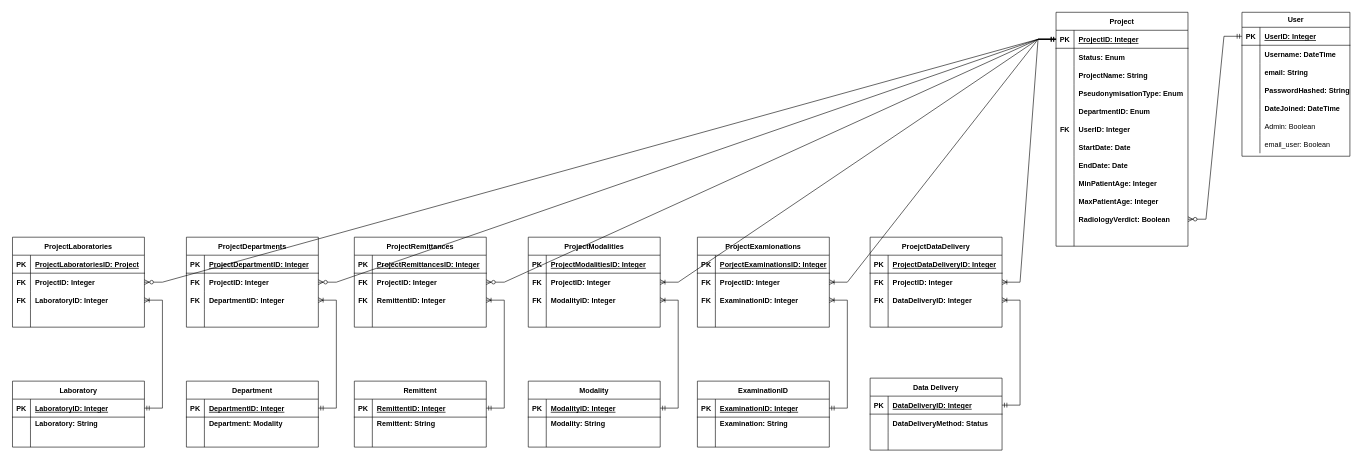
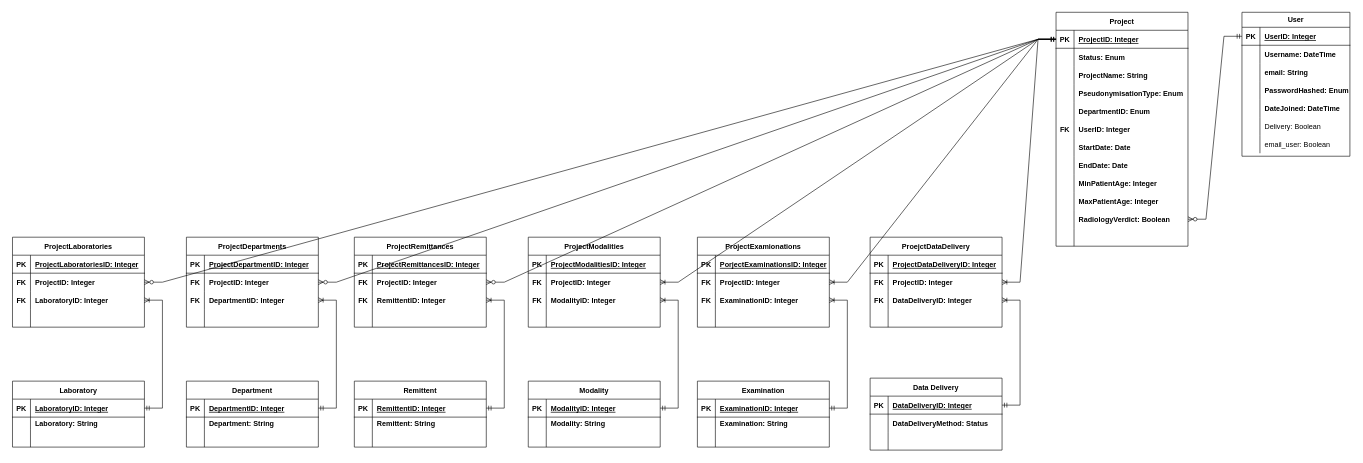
- <mxCell id="51" value="PasswordHashed: String" style="shape=partialRectangle;connectable=0;fillColor=none;top=0;left=0;bottom=0;right=0;align=left;spacingLeft=6;overflow=hidden;fontStyle=1" parent="49" vertex="1"><mxGeometry x="30" width="150" height="30" as="geometry"><mxRectangle width="150" height="30" as="alternateBounds" /></mxGeometry></mxCell>
+ <mxCell id="51" value="PasswordHashed: Enum" style="shape=partialRectangle;connectable=0;fillColor=none;top=0;left=0;bottom=0;right=0;align=left;spacingLeft=6;overflow=hidden;fontStyle=1" parent="49" vertex="1"><mxGeometry x="30" width="150" height="30" as="geometry"><mxRectangle width="150" height="30" as="alternateBounds" /></mxGeometry></mxCell>
- <mxCell id="57" value="Admin: Boolean" style="shape=partialRectangle;connectable=0;fillColor=none;top=0;left=0;bottom=0;right=0;align=left;spacingLeft=6;overflow=hidden;fontStyle=0" parent="55" vertex="1"><mxGeometry x="30" width="150" height="30" as="geometry"><mxRectangle width="150" height="30" as="alternateBounds" /></mxGeometry></mxCell>
+ <mxCell id="57" value="Delivery: Boolean" style="shape=partialRectangle;connectable=0;fillColor=none;top=0;left=0;bottom=0;right=0;align=left;spacingLeft=6;overflow=hidden;fontStyle=0" parent="55" vertex="1"><mxGeometry x="30" width="150" height="30" as="geometry"><mxRectangle width="150" height="30" as="alternateBounds" /></mxGeometry></mxCell>
- <mxCell id="190" value="ProjectLaboratoriesID: Project" style="shape=partialRectangle;connectable=0;fillColor=none;top=0;left=0;bottom=0;right=0;align=left;spacingLeft=6;fontStyle=5;overflow=hidden;" parent="188" vertex="1"><mxGeometry x="30" width="190" height="30" as="geometry"><mxRectangle width="190" height="30" as="alternateBounds" /></mxGeometry></mxCell>
+ <mxCell id="190" value="ProjectLaboratoriesID: Integer" style="shape=partialRectangle;connectable=0;fillColor=none;top=0;left=0;bottom=0;right=0;align=left;spacingLeft=6;fontStyle=5;overflow=hidden;" parent="188" vertex="1"><mxGeometry x="30" width="190" height="30" as="geometry"><mxRectangle width="190" height="30" as="alternateBounds" /></mxGeometry></mxCell>
- <mxCell id="100" value="ExaminationID" style="shape=table;startSize=30;container=1;collapsible=1;childLayout=tableLayout;fixedRows=1;rowLines=0;fontStyle=1;align=center;resizeLast=1;" parent="1" vertex="1"><mxGeometry x="1162" y="635" width="220" height="110.0" as="geometry" /></mxCell>
+ <mxCell id="100" value="Examination" style="shape=table;startSize=30;container=1;collapsible=1;childLayout=tableLayout;fixedRows=1;rowLines=0;fontStyle=1;align=center;resizeLast=1;" parent="1" vertex="1"><mxGeometry x="1162" y="635" width="220" height="110.0" as="geometry" /></mxCell>
- <mxCell id="181" value="Department: Modality" style="shape=partialRectangle;connectable=0;fillColor=none;top=0;left=0;bottom=0;right=0;align=left;spacingLeft=6;overflow=hidden;fontStyle=1" parent="179" vertex="1"><mxGeometry x="30" width="190" height="20" as="geometry"><mxRectangle width="190" height="20" as="alternateBounds" /></mxGeometry></mxCell>
+ <mxCell id="181" value="Department: String" style="shape=partialRectangle;connectable=0;fillColor=none;top=0;left=0;bottom=0;right=0;align=left;spacingLeft=6;overflow=hidden;fontStyle=1" parent="179" vertex="1"><mxGeometry x="30" width="190" height="20" as="geometry"><mxRectangle width="190" height="20" as="alternateBounds" /></mxGeometry></mxCell>
